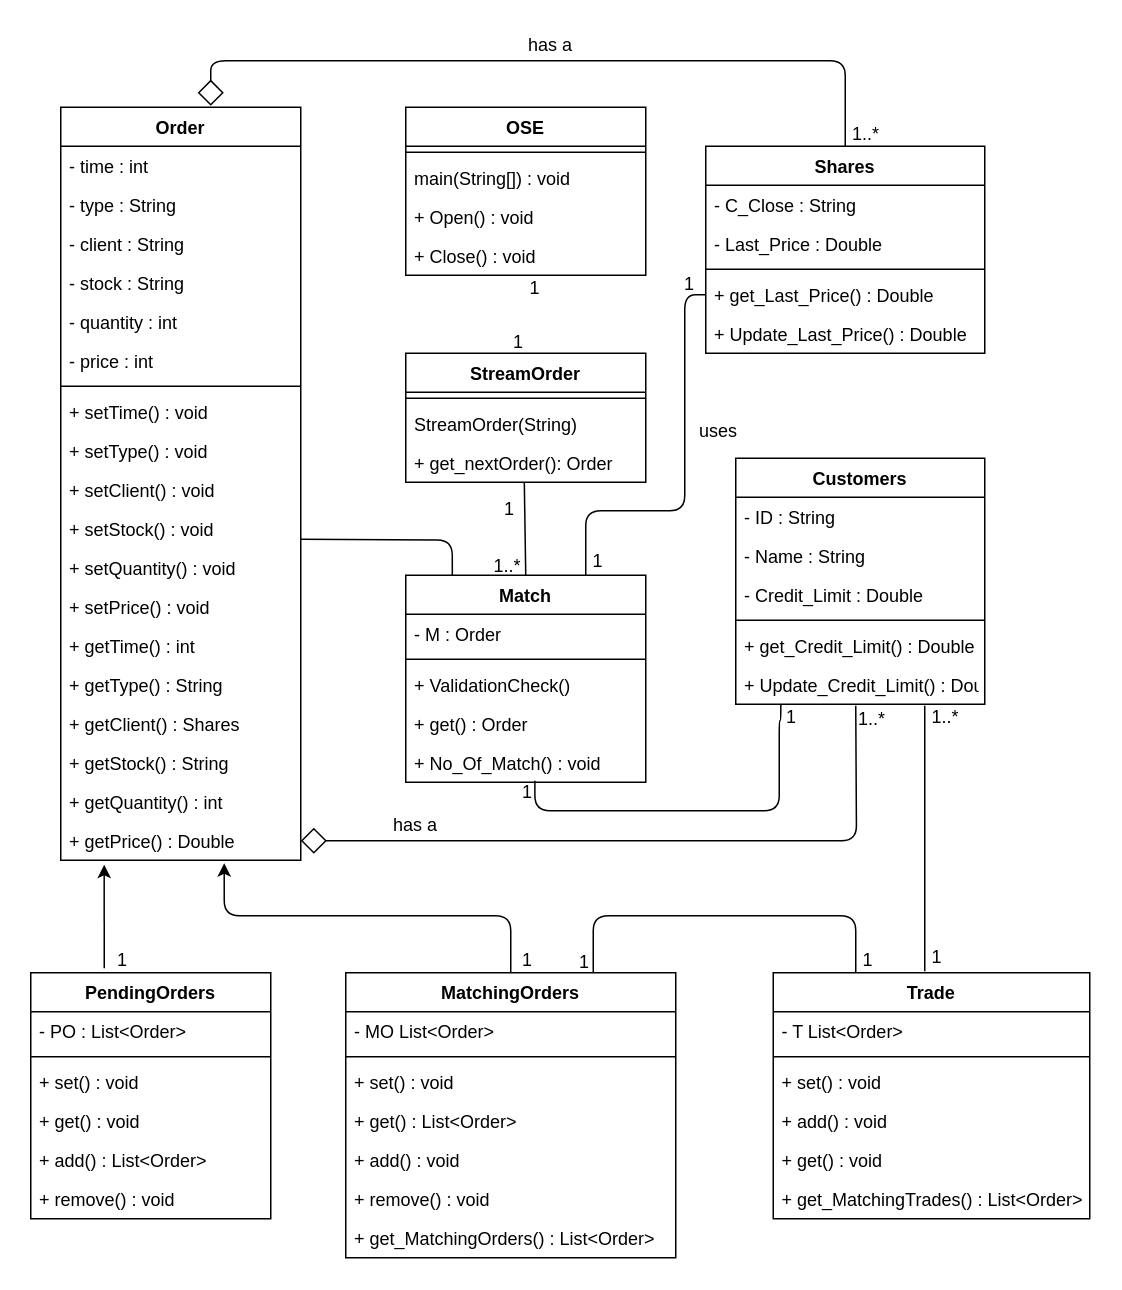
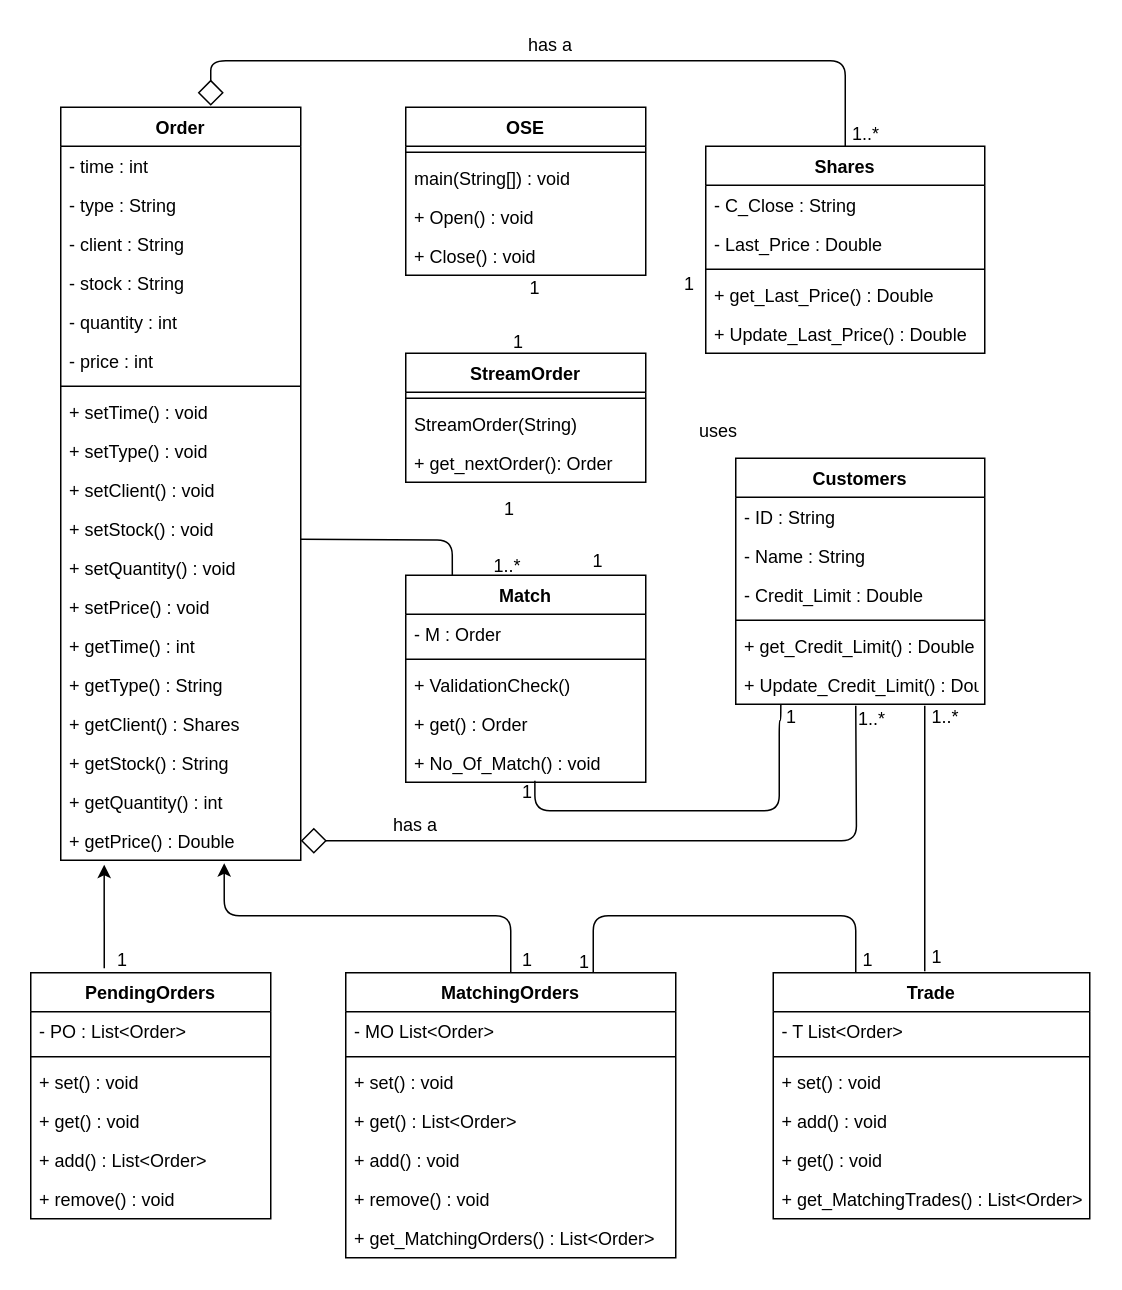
- <mxCell id="77" value="" style="endArrow=none;html=1;edgeStyle=orthogonalEdgeStyle;exitX=0.75;exitY=0;exitDx=0;exitDy=0;entryX=0;entryY=0.5;entryDx=0;entryDy=0;" parent="1" source="53" edge="1" target="70"><mxGeometry width="50" height="50" relative="1" as="geometry"><mxPoint x="430" y="380" as="sourcePoint" /><mxPoint x="500" y="210" as="targetPoint" /><Array as="points"><mxPoint x="390" y="340" /><mxPoint x="456" y="340" /><mxPoint x="456" y="196" /></Array></mxGeometry></mxCell>
- <mxCell id="73" value="" style="endArrow=none;html=1;exitX=0.5;exitY=0;exitDx=0;exitDy=0;entryX=0.494;entryY=1;entryDx=0;entryDy=0;entryPerimeter=0;" parent="1" source="53" target="10" edge="1"><mxGeometry width="50" height="50" relative="1" as="geometry"><mxPoint x="309" y="380" as="sourcePoint" /><mxPoint x="353" y="321" as="targetPoint" /></mxGeometry></mxCell>
